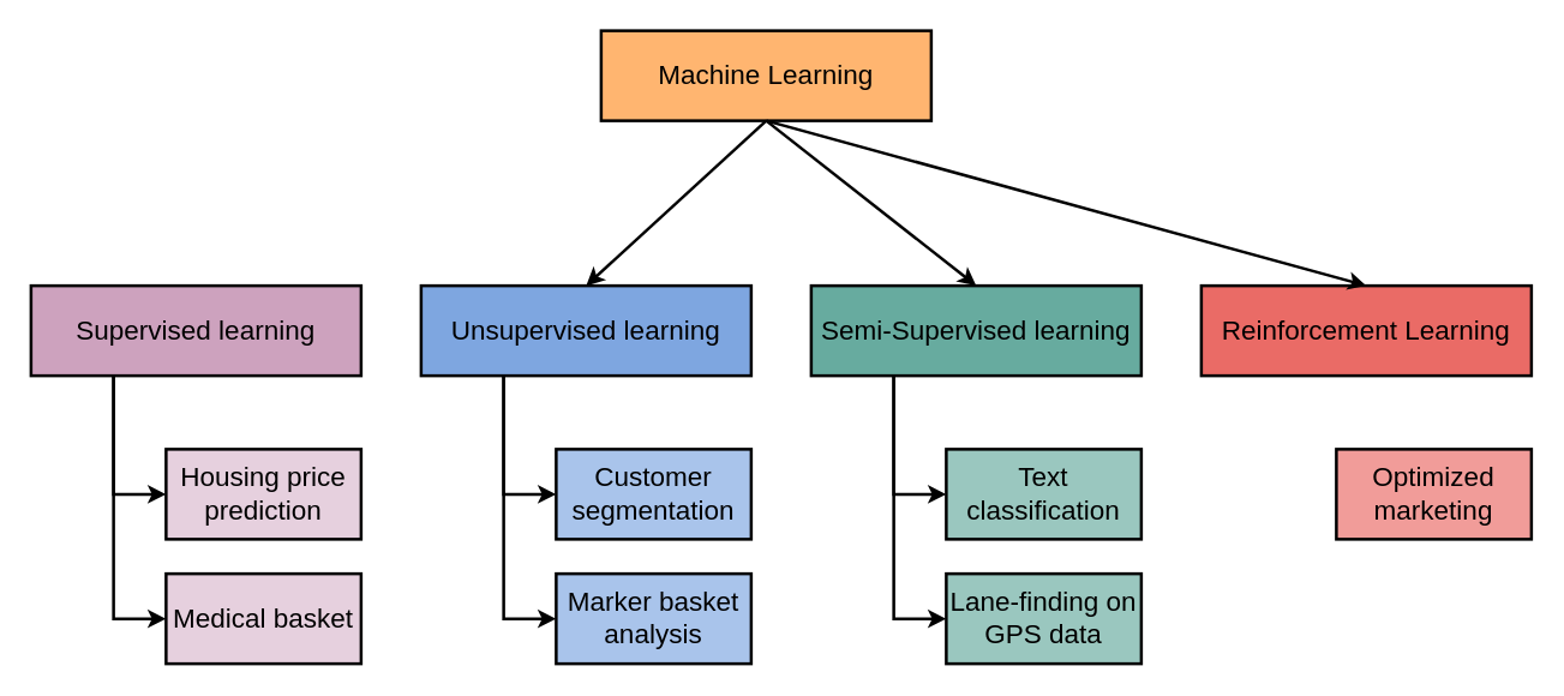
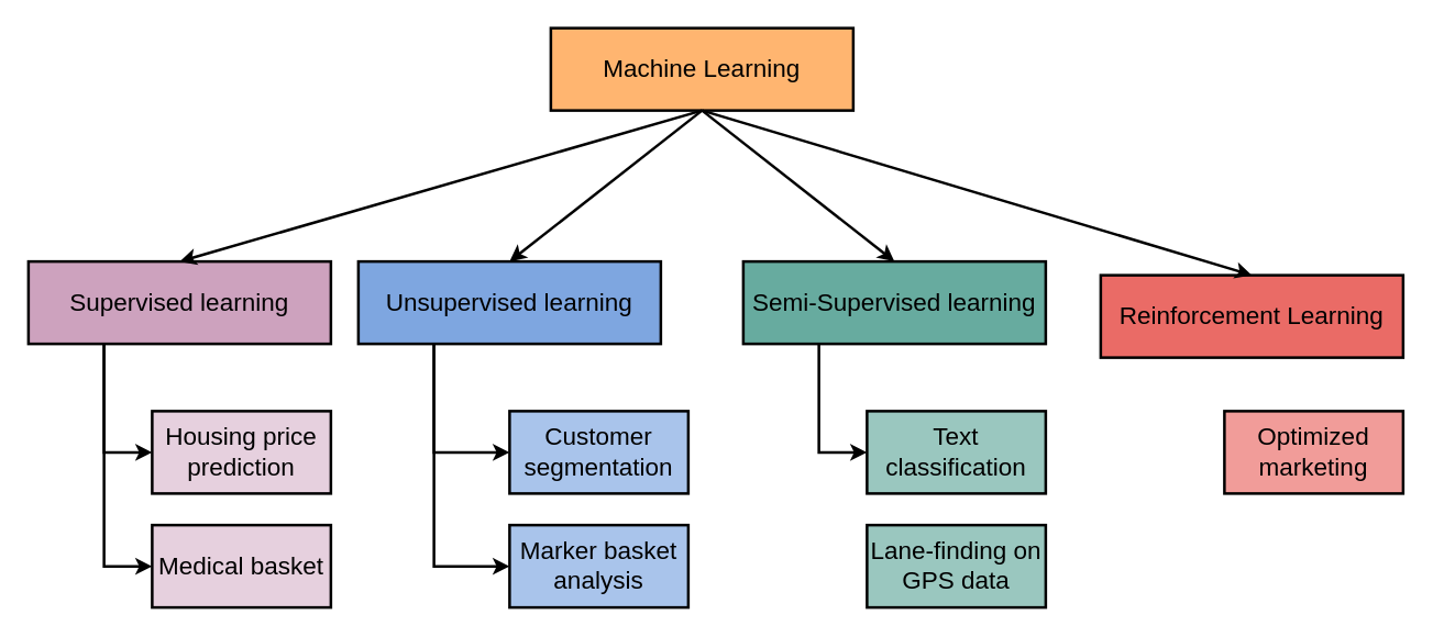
+ <mxCell id="20" value="" style="endArrow=classic;html=1;rounded=0;fontSize=18;strokeWidth=2;exitX=0.5;exitY=1;exitDx=0;exitDy=0;entryX=0.5;entryY=0;entryDx=0;entryDy=0;" edge="1" parent="1" source="2" target="5"><mxGeometry width="50" height="50" relative="1" as="geometry"><mxPoint x="590" y="480" as="sourcePoint" /><mxPoint x="640" y="430" as="targetPoint" /></mxGeometry></mxCell>
- <mxCell id="8" value="Unsupervised learning" style="rounded=0;whiteSpace=wrap;html=1;strokeWidth=2;fontSize=18;fillColor=#7EA6E0;" vertex="1" parent="1"><mxGeometry x="280" y="190" width="220" height="60" as="geometry" /></mxCell>
+ <mxCell id="8" value="Unsupervised learning" style="rounded=0;whiteSpace=wrap;html=1;strokeWidth=2;fontSize=18;fillColor=#7EA6E0;" vertex="1" parent="1"><mxGeometry x="260" y="190" width="220" height="60" as="geometry" /></mxCell>
- <mxCell id="12" value="Reinforcement Learning" style="rounded=0;whiteSpace=wrap;html=1;strokeWidth=2;fontSize=18;fillColor=#EA6B66;" vertex="1" parent="1"><mxGeometry x="800" y="190" width="220" height="60" as="geometry" /></mxCell>
+ <mxCell id="12" value="Reinforcement Learning" style="rounded=0;whiteSpace=wrap;html=1;strokeWidth=2;fontSize=18;fillColor=#EA6B66;" vertex="1" parent="1"><mxGeometry x="800" y="200" width="220" height="60" as="geometry" /></mxCell>
- <mxCell id="10" style="edgeStyle=orthogonalEdgeStyle;rounded=0;orthogonalLoop=1;jettySize=auto;html=1;exitX=0.25;exitY=1;exitDx=0;exitDy=0;entryX=0;entryY=0.5;entryDx=0;entryDy=0;strokeWidth=2;fontSize=18;" edge="1" parent="1" source="11" target="18"><mxGeometry relative="1" as="geometry" /></mxCell>
